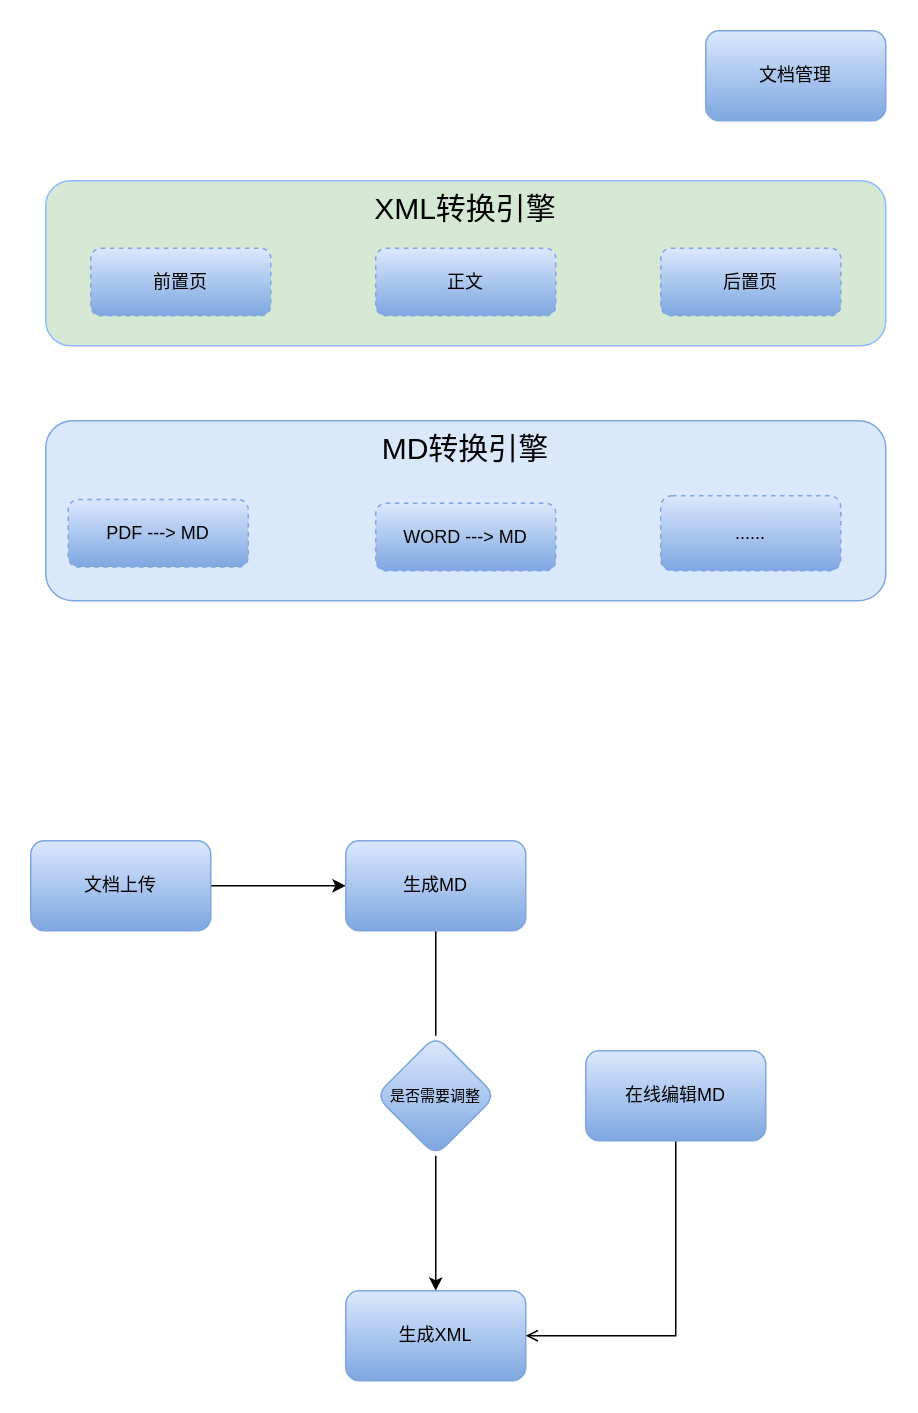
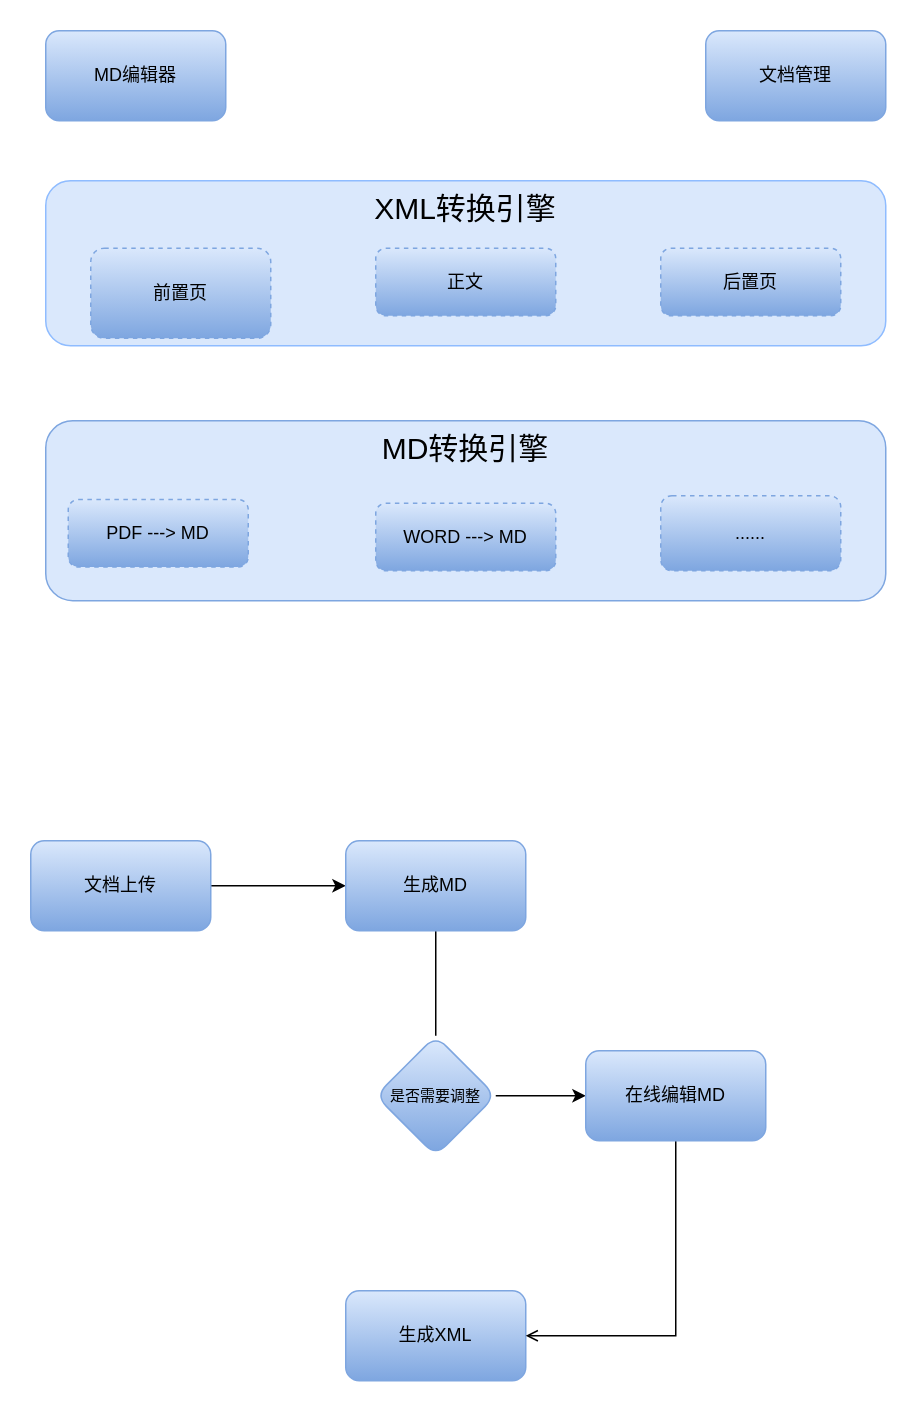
+ <mxCell id="2" value="MD编辑器" style="rounded=1;whiteSpace=wrap;html=1;fillColor=#dae8fc;gradientColor=#7ea6e0;strokeColor=#7EA6E0;" vertex="1" parent="1"><mxGeometry x="30" y="20" width="120" height="60" as="geometry" /></mxCell>
- <mxCell id="8" value="XML转换引擎" style="rounded=1;whiteSpace=wrap;html=1;verticalAlign=top;fontSize=20;fillColor=#d5e8d4;strokeColor=#8FBCFF;" vertex="1" parent="1"><mxGeometry x="30" y="120" width="560" height="110" as="geometry" /></mxCell>
+ <mxCell id="8" value="XML转换引擎" style="rounded=1;whiteSpace=wrap;html=1;verticalAlign=top;fontSize=20;fillColor=#dae8fc;strokeColor=#8FBCFF;" vertex="1" parent="1"><mxGeometry x="30" y="120" width="560" height="110" as="geometry" /></mxCell>
- <mxCell id="9" value="前置页" style="rounded=1;whiteSpace=wrap;html=1;fillColor=#dae8fc;strokeColor=#7EA6E0;gradientColor=#7ea6e0;dashed=1;" vertex="1" parent="1"><mxGeometry x="60" y="165" width="120" height="45" as="geometry" /></mxCell>
+ <mxCell id="9" value="前置页" style="rounded=1;whiteSpace=wrap;html=1;fillColor=#dae8fc;strokeColor=#7EA6E0;gradientColor=#7ea6e0;dashed=1;" vertex="1" parent="1"><mxGeometry x="60" y="165" width="120" height="60" as="geometry" /></mxCell>
- <mxCell id="16" value="" style="edgeStyle=orthogonalEdgeStyle;rounded=0;orthogonalLoop=1;jettySize=auto;html=1;" edge="1" parent="1" source="17" target="18"><mxGeometry relative="1" as="geometry" /></mxCell>
+ <mxCell id="16" value="" style="edgeStyle=orthogonalEdgeStyle;rounded=0;orthogonalLoop=1;jettySize=auto;html=1;" edge="1" parent="1" source="17" target="20"><mxGeometry relative="1" as="geometry" /></mxCell>
